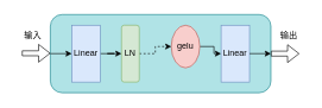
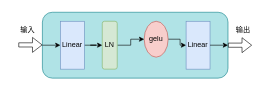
- <mxCell id="7" value="" style="edgeStyle=orthogonalEdgeStyle;rounded=0;orthogonalLoop=1;jettySize=auto;html=1;dashed=1;" parent="1" source="8" target="6" edge="1"><mxGeometry relative="1" as="geometry" /></mxCell>
+ <mxCell id="7" value="" style="edgeStyle=orthogonalEdgeStyle;rounded=0;orthogonalLoop=1;jettySize=auto;html=1;" parent="1" source="8" target="6" edge="1"><mxGeometry relative="1" as="geometry" /></mxCell>
